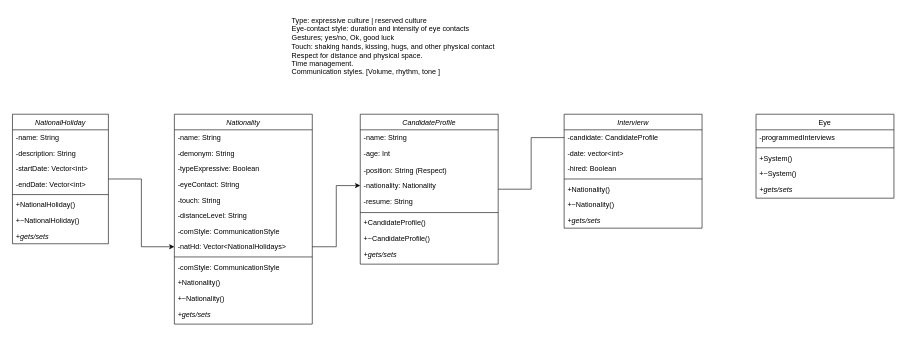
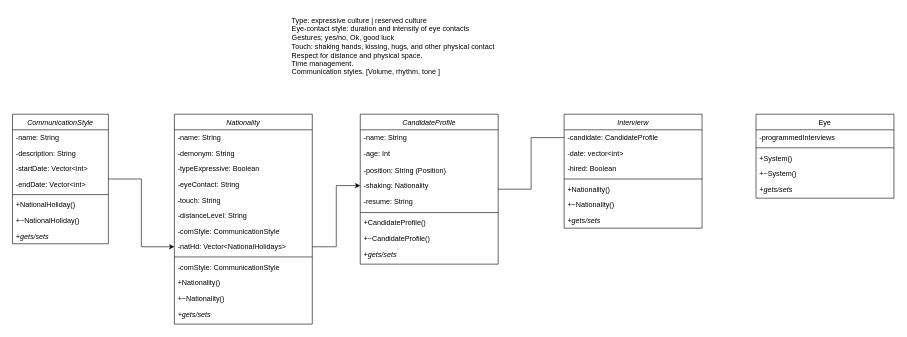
- <mxCell id="18" value="NationalHoliday" style="swimlane;fontStyle=2;align=center;verticalAlign=top;childLayout=stackLayout;horizontal=1;startSize=26;horizontalStack=0;resizeParent=1;resizeLast=0;collapsible=1;marginBottom=0;rounded=0;shadow=0;strokeWidth=1;" vertex="1" parent="1"><mxGeometry x="20" y="190" width="160" height="216" as="geometry"><mxRectangle x="230" y="140" width="160" height="26" as="alternateBounds" /></mxGeometry></mxCell>
+ <mxCell id="18" value="CommunicationStyle" style="swimlane;fontStyle=2;align=center;verticalAlign=top;childLayout=stackLayout;horizontal=1;startSize=26;horizontalStack=0;resizeParent=1;resizeLast=0;collapsible=1;marginBottom=0;rounded=0;shadow=0;strokeWidth=1;" vertex="1" parent="1"><mxGeometry x="20" y="190" width="160" height="216" as="geometry"><mxRectangle x="230" y="140" width="160" height="26" as="alternateBounds" /></mxGeometry></mxCell>
- <mxCell id="39" value="-position: String (Respect)&#10;" style="text;align=left;verticalAlign=top;spacingLeft=4;spacingRight=4;overflow=hidden;rotatable=0;points=[[0,0.5],[1,0.5]];portConstraint=eastwest;" vertex="1" parent="36"><mxGeometry y="80" width="230" height="26" as="geometry" /></mxCell>
+ <mxCell id="39" value="-position: String (Position)&#10;" style="text;align=left;verticalAlign=top;spacingLeft=4;spacingRight=4;overflow=hidden;rotatable=0;points=[[0,0.5],[1,0.5]];portConstraint=eastwest;" vertex="1" parent="36"><mxGeometry y="80" width="230" height="26" as="geometry" /></mxCell>
- <mxCell id="40" value="-nationality: Nationality" style="text;align=left;verticalAlign=top;spacingLeft=4;spacingRight=4;overflow=hidden;rotatable=0;points=[[0,0.5],[1,0.5]];portConstraint=eastwest;" vertex="1" parent="36"><mxGeometry y="106" width="230" height="26" as="geometry" /></mxCell>
+ <mxCell id="40" value="-shaking: Nationality" style="text;align=left;verticalAlign=top;spacingLeft=4;spacingRight=4;overflow=hidden;rotatable=0;points=[[0,0.5],[1,0.5]];portConstraint=eastwest;" vertex="1" parent="36"><mxGeometry y="106" width="230" height="26" as="geometry" /></mxCell>
